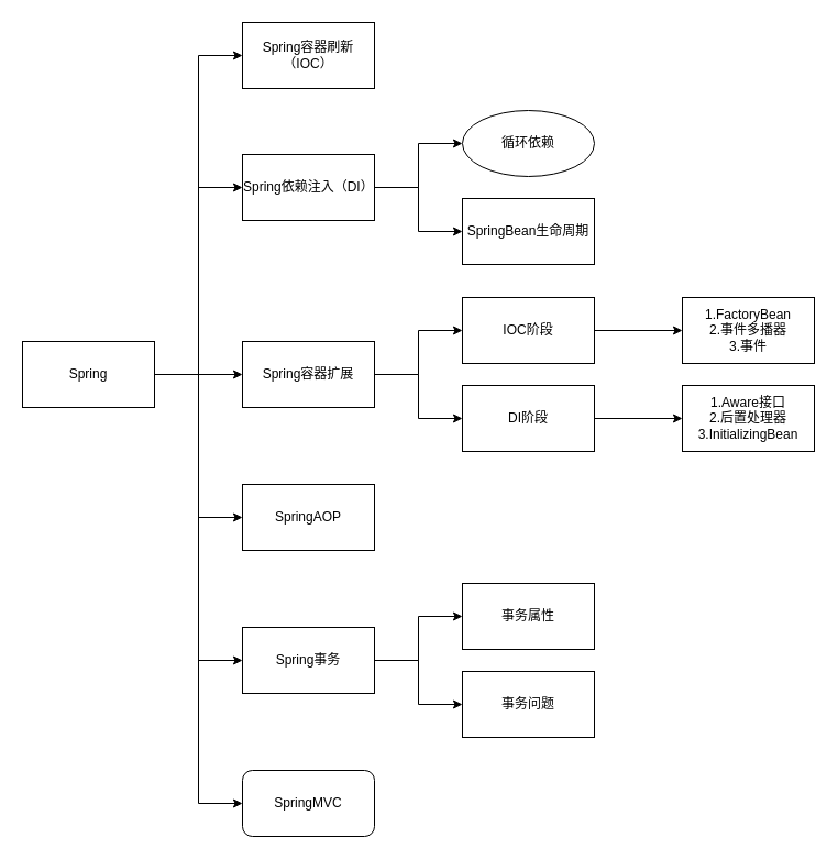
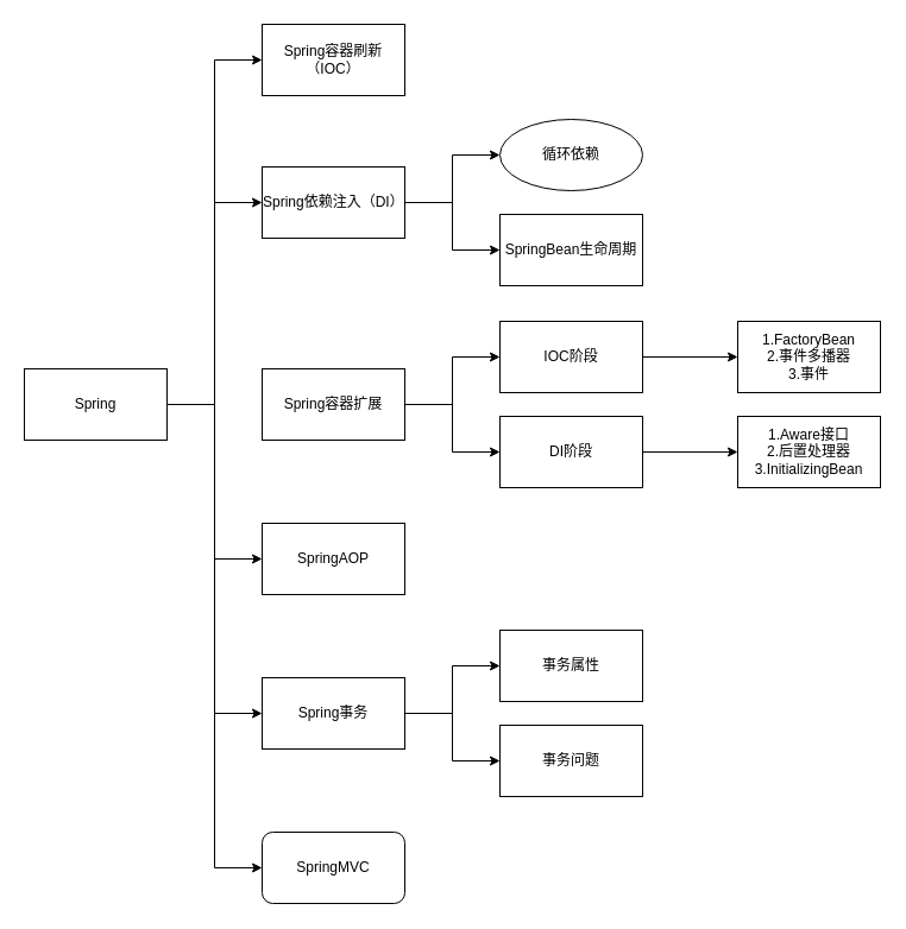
- <mxCell id="4" style="edgeStyle=orthogonalEdgeStyle;rounded=0;orthogonalLoop=1;jettySize=auto;html=1;entryX=0;entryY=0.5;entryDx=0;entryDy=0;" edge="1" parent="1" source="8" target="15"><mxGeometry relative="1" as="geometry" /></mxCell>
